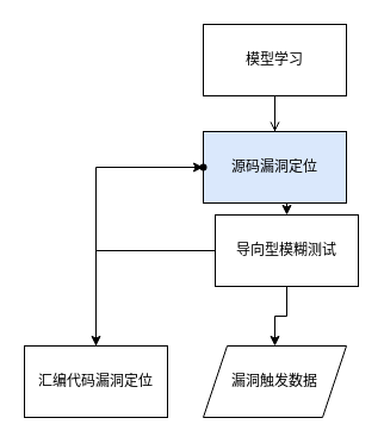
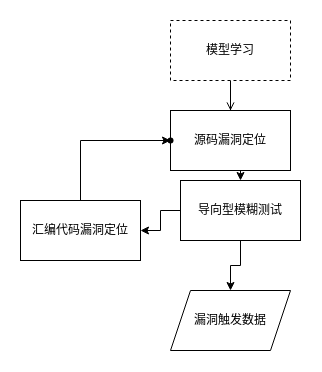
- <mxCell id="4" value="模型学习" style="rounded=0;whiteSpace=wrap;html=1;" parent="1" vertex="1"><mxGeometry x="170" y="20" width="120" height="60" as="geometry" /></mxCell>
+ <mxCell id="4" value="模型学习" style="rounded=0;whiteSpace=wrap;html=1;dashed=1;" parent="1" vertex="1"><mxGeometry x="170" y="20" width="120" height="60" as="geometry" /></mxCell>
- <mxCell id="5" value="源码漏洞定位" style="rounded=0;whiteSpace=wrap;html=1;fillColor=#dae8fc;" vertex="1" parent="1"><mxGeometry x="170" y="110" width="120" height="60" as="geometry" /></mxCell>
+ <mxCell id="5" value="源码漏洞定位" style="rounded=0;whiteSpace=wrap;html=1;" vertex="1" parent="1"><mxGeometry x="170" y="110" width="120" height="60" as="geometry" /></mxCell>
- <mxCell id="10" value="汇编代码漏洞定位" style="rounded=0;whiteSpace=wrap;html=1;" vertex="1" parent="1"><mxGeometry x="20" y="290" width="120" height="60" as="geometry" /></mxCell>
+ <mxCell id="10" value="汇编代码漏洞定位" style="rounded=0;whiteSpace=wrap;html=1;" vertex="1" parent="1"><mxGeometry x="20" y="200" width="120" height="60" as="geometry" /></mxCell>
